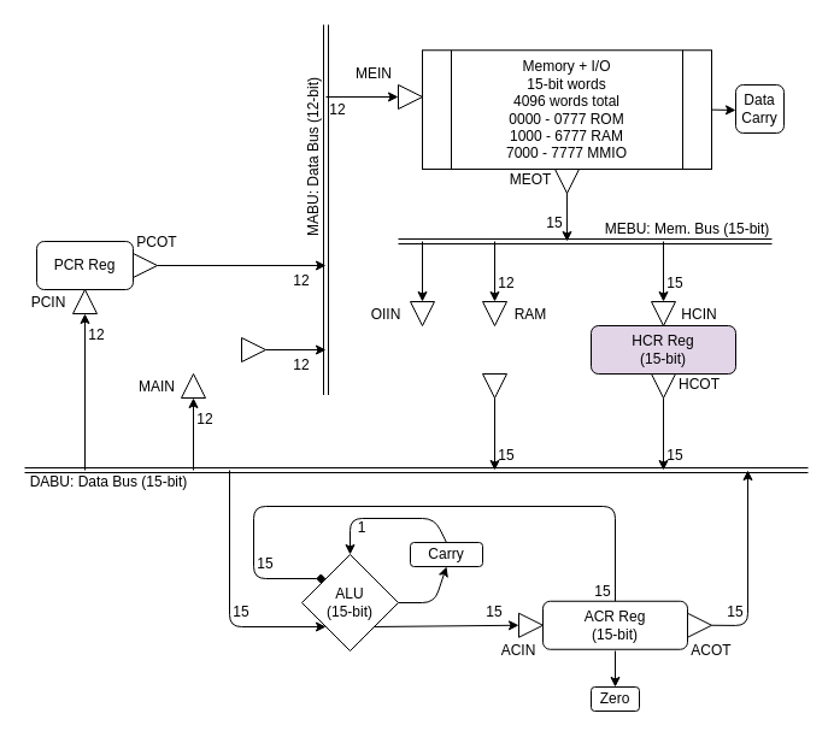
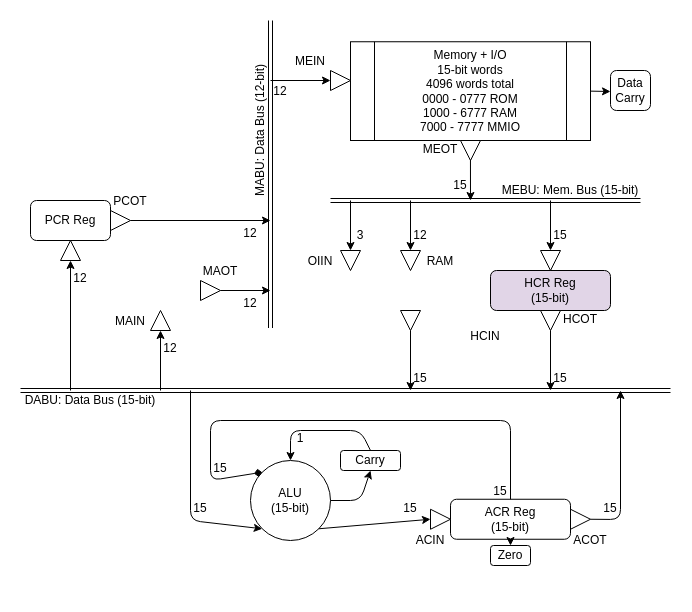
+ <mxCell id="37" value="3" style="text;html=1;align=center;verticalAlign=middle;whiteSpace=wrap;rounded=0;" parent="1" vertex="1"><mxGeometry x="350" y="227.5" width="20" height="15" as="geometry" /></mxCell>
- <mxCell id="4" value="PCIN" style="text;html=1;align=center;verticalAlign=middle;whiteSpace=wrap;rounded=0;" parent="1" vertex="1"><mxGeometry x="20" y="242.5" width="40" height="17.5" as="geometry" /></mxCell>
- <mxCell id="30" value="HCIN" style="text;html=1;align=center;verticalAlign=middle;whiteSpace=wrap;rounded=0;" parent="1" vertex="1"><mxGeometry x="560" y="252.5" width="40" height="17.5" as="geometry" /></mxCell>
+ <mxCell id="30" value="HCIN" style="text;html=1;align=center;verticalAlign=middle;whiteSpace=wrap;rounded=0;" parent="1" vertex="1"><mxGeometry x="465" y="327.5" width="40" height="17.5" as="geometry" /></mxCell>
+ <mxCell id="10" value="MAOT" style="text;html=1;align=center;verticalAlign=middle;whiteSpace=wrap;rounded=0;" parent="1" vertex="1"><mxGeometry x="200" y="262.5" width="40" height="17.5" as="geometry" /></mxCell>
- <mxCell id="39" value="ALU&lt;br&gt;&lt;div&gt;&lt;span style=&quot;background-color: transparent; color: light-dark(rgb(0, 0, 0), rgb(255, 255, 255));&quot;&gt;(15-bit)&lt;/span&gt;&lt;/div&gt;" style="rhombus;whiteSpace=wrap;html=1;" parent="1" vertex="1"><mxGeometry x="250" y="460" width="80" height="80" as="geometry" /></mxCell>
+ <mxCell id="39" value="ALU&lt;br&gt;&lt;div&gt;&lt;span style=&quot;background-color: transparent; color: light-dark(rgb(0, 0, 0), rgb(255, 255, 255));&quot;&gt;(15-bit)&lt;/span&gt;&lt;/div&gt;" style="ellipse;whiteSpace=wrap;html=1;" parent="1" vertex="1"><mxGeometry x="250" y="460" width="80" height="80" as="geometry" /></mxCell>
- <mxCell id="58" value="Zero" style="rounded=1;whiteSpace=wrap;html=1;" parent="1" vertex="1"><mxGeometry x="490" y="570" width="40" height="20" as="geometry" /></mxCell>
+ <mxCell id="58" value="Zero" style="rounded=1;whiteSpace=wrap;html=1;" parent="1" vertex="1"><mxGeometry x="490" y="545" width="40" height="20" as="geometry" /></mxCell>
